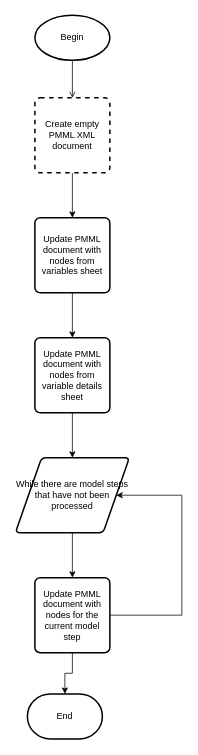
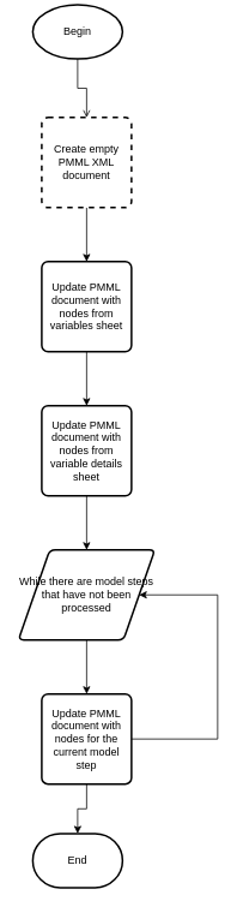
- <mxCell id="3" value="Begin" style="strokeWidth=2;html=1;shape=mxgraph.flowchart.start_1;whiteSpace=wrap;" parent="1" vertex="1"><mxGeometry x="46" y="20" width="100" height="60" as="geometry" /></mxCell>
+ <mxCell id="3" value="Begin" style="strokeWidth=2;html=1;shape=mxgraph.flowchart.start_1;whiteSpace=wrap;" parent="1" vertex="1"><mxGeometry x="36" y="5" width="100" height="60" as="geometry" /></mxCell>
